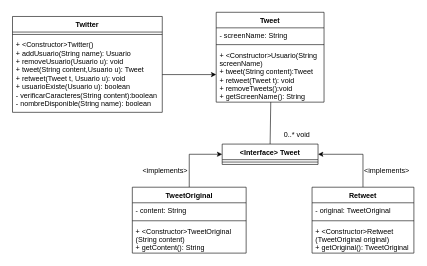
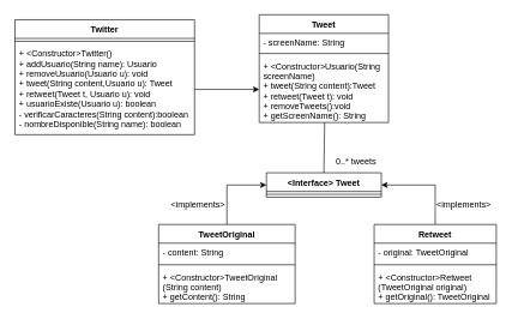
- <mxCell id="11" value="0..* void" style="text;html=1;strokeColor=none;fillColor=none;align=center;verticalAlign=middle;whiteSpace=wrap;rounded=0;" parent="1" vertex="1"><mxGeometry x="460" y="210" width="70" height="30" as="geometry" /></mxCell>
+ <mxCell id="11" value="0..* tweets" style="text;html=1;strokeColor=none;fillColor=none;align=center;verticalAlign=middle;whiteSpace=wrap;rounded=0;" parent="1" vertex="1"><mxGeometry x="460" y="210" width="70" height="30" as="geometry" /></mxCell>
